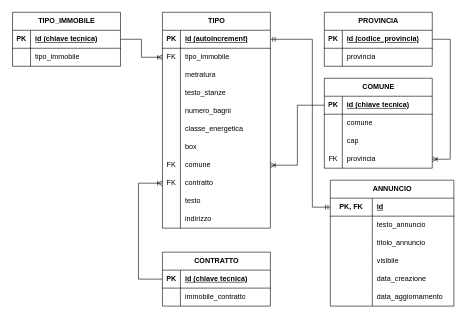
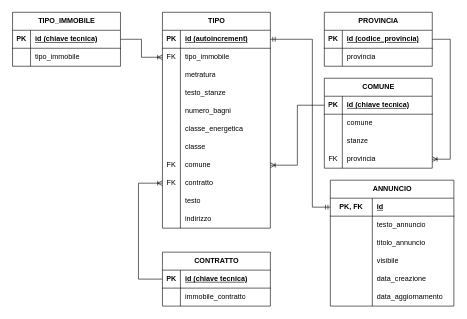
- <mxCell id="52" value="cap" style="shape=partialRectangle;connectable=0;fillColor=none;top=0;left=0;bottom=0;right=0;align=left;spacingLeft=6;overflow=hidden;whiteSpace=wrap;html=1;" vertex="1" parent="50"><mxGeometry x="30" width="150" height="30" as="geometry"><mxRectangle width="150" height="30" as="alternateBounds" /></mxGeometry></mxCell>
+ <mxCell id="52" value="stanze" style="shape=partialRectangle;connectable=0;fillColor=none;top=0;left=0;bottom=0;right=0;align=left;spacingLeft=6;overflow=hidden;whiteSpace=wrap;html=1;" vertex="1" parent="50"><mxGeometry x="30" width="150" height="30" as="geometry"><mxRectangle width="150" height="30" as="alternateBounds" /></mxGeometry></mxCell>
- <mxCell id="23" value="box" style="shape=partialRectangle;connectable=0;fillColor=none;top=0;left=0;bottom=0;right=0;align=left;spacingLeft=6;overflow=hidden;whiteSpace=wrap;html=1;" vertex="1" parent="21"><mxGeometry x="30" width="150" height="30" as="geometry"><mxRectangle width="150" height="30" as="alternateBounds" /></mxGeometry></mxCell>
+ <mxCell id="23" value="classe" style="shape=partialRectangle;connectable=0;fillColor=none;top=0;left=0;bottom=0;right=0;align=left;spacingLeft=6;overflow=hidden;whiteSpace=wrap;html=1;" vertex="1" parent="21"><mxGeometry x="30" width="150" height="30" as="geometry"><mxRectangle width="150" height="30" as="alternateBounds" /></mxGeometry></mxCell>
